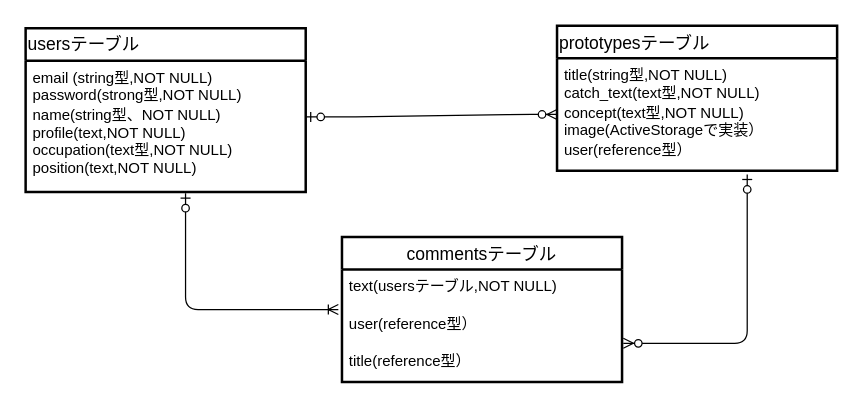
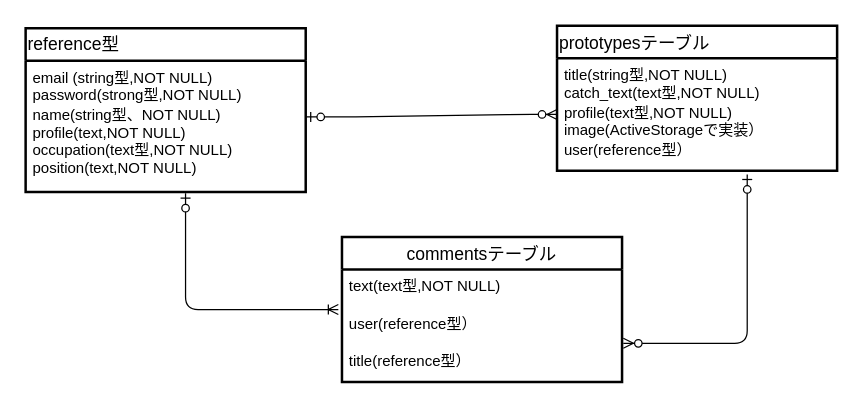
- <mxCell id="2" value="usersテーブル" style="swimlane;fontStyle=0;childLayout=stackLayout;horizontal=1;startSize=26;horizontalStack=0;resizeParent=1;resizeParentMax=0;resizeLast=0;collapsible=1;marginBottom=0;align=left;fontSize=14;strokeWidth=2;direction=east;whiteSpace=wrap;" vertex="1" parent="1"><mxGeometry x="20" y="22" width="224" height="131" as="geometry" /></mxCell>
+ <mxCell id="2" value="reference型" style="swimlane;fontStyle=0;childLayout=stackLayout;horizontal=1;startSize=26;horizontalStack=0;resizeParent=1;resizeParentMax=0;resizeLast=0;collapsible=1;marginBottom=0;align=left;fontSize=14;strokeWidth=2;direction=east;whiteSpace=wrap;" vertex="1" parent="1"><mxGeometry x="20" y="22" width="224" height="131" as="geometry" /></mxCell>
- <mxCell id="7" value="concept(text型,NOT NULL)&#10;image(ActiveStorageで実装）" style="text;strokeColor=none;fillColor=none;spacingLeft=4;spacingRight=4;overflow=hidden;rotatable=0;points=[[0,0.5],[1,0.5]];portConstraint=eastwest;fontSize=12;" vertex="1" parent="5"><mxGeometry y="56" width="224" height="30" as="geometry" /></mxCell>
+ <mxCell id="7" value="profile(text型,NOT NULL)&#10;image(ActiveStorageで実装）" style="text;strokeColor=none;fillColor=none;spacingLeft=4;spacingRight=4;overflow=hidden;rotatable=0;points=[[0,0.5],[1,0.5]];portConstraint=eastwest;fontSize=12;" vertex="1" parent="5"><mxGeometry y="56" width="224" height="30" as="geometry" /></mxCell>
- <mxCell id="11" value="text(usersテーブル,NOT NULL)" style="text;strokeColor=none;fillColor=none;spacingLeft=4;spacingRight=4;overflow=hidden;rotatable=0;points=[[0,0.5],[1,0.5]];portConstraint=eastwest;fontSize=12;" vertex="1" parent="10"><mxGeometry y="26" width="224" height="30" as="geometry" /></mxCell>
+ <mxCell id="11" value="text(text型,NOT NULL)" style="text;strokeColor=none;fillColor=none;spacingLeft=4;spacingRight=4;overflow=hidden;rotatable=0;points=[[0,0.5],[1,0.5]];portConstraint=eastwest;fontSize=12;" vertex="1" parent="10"><mxGeometry y="26" width="224" height="30" as="geometry" /></mxCell>
